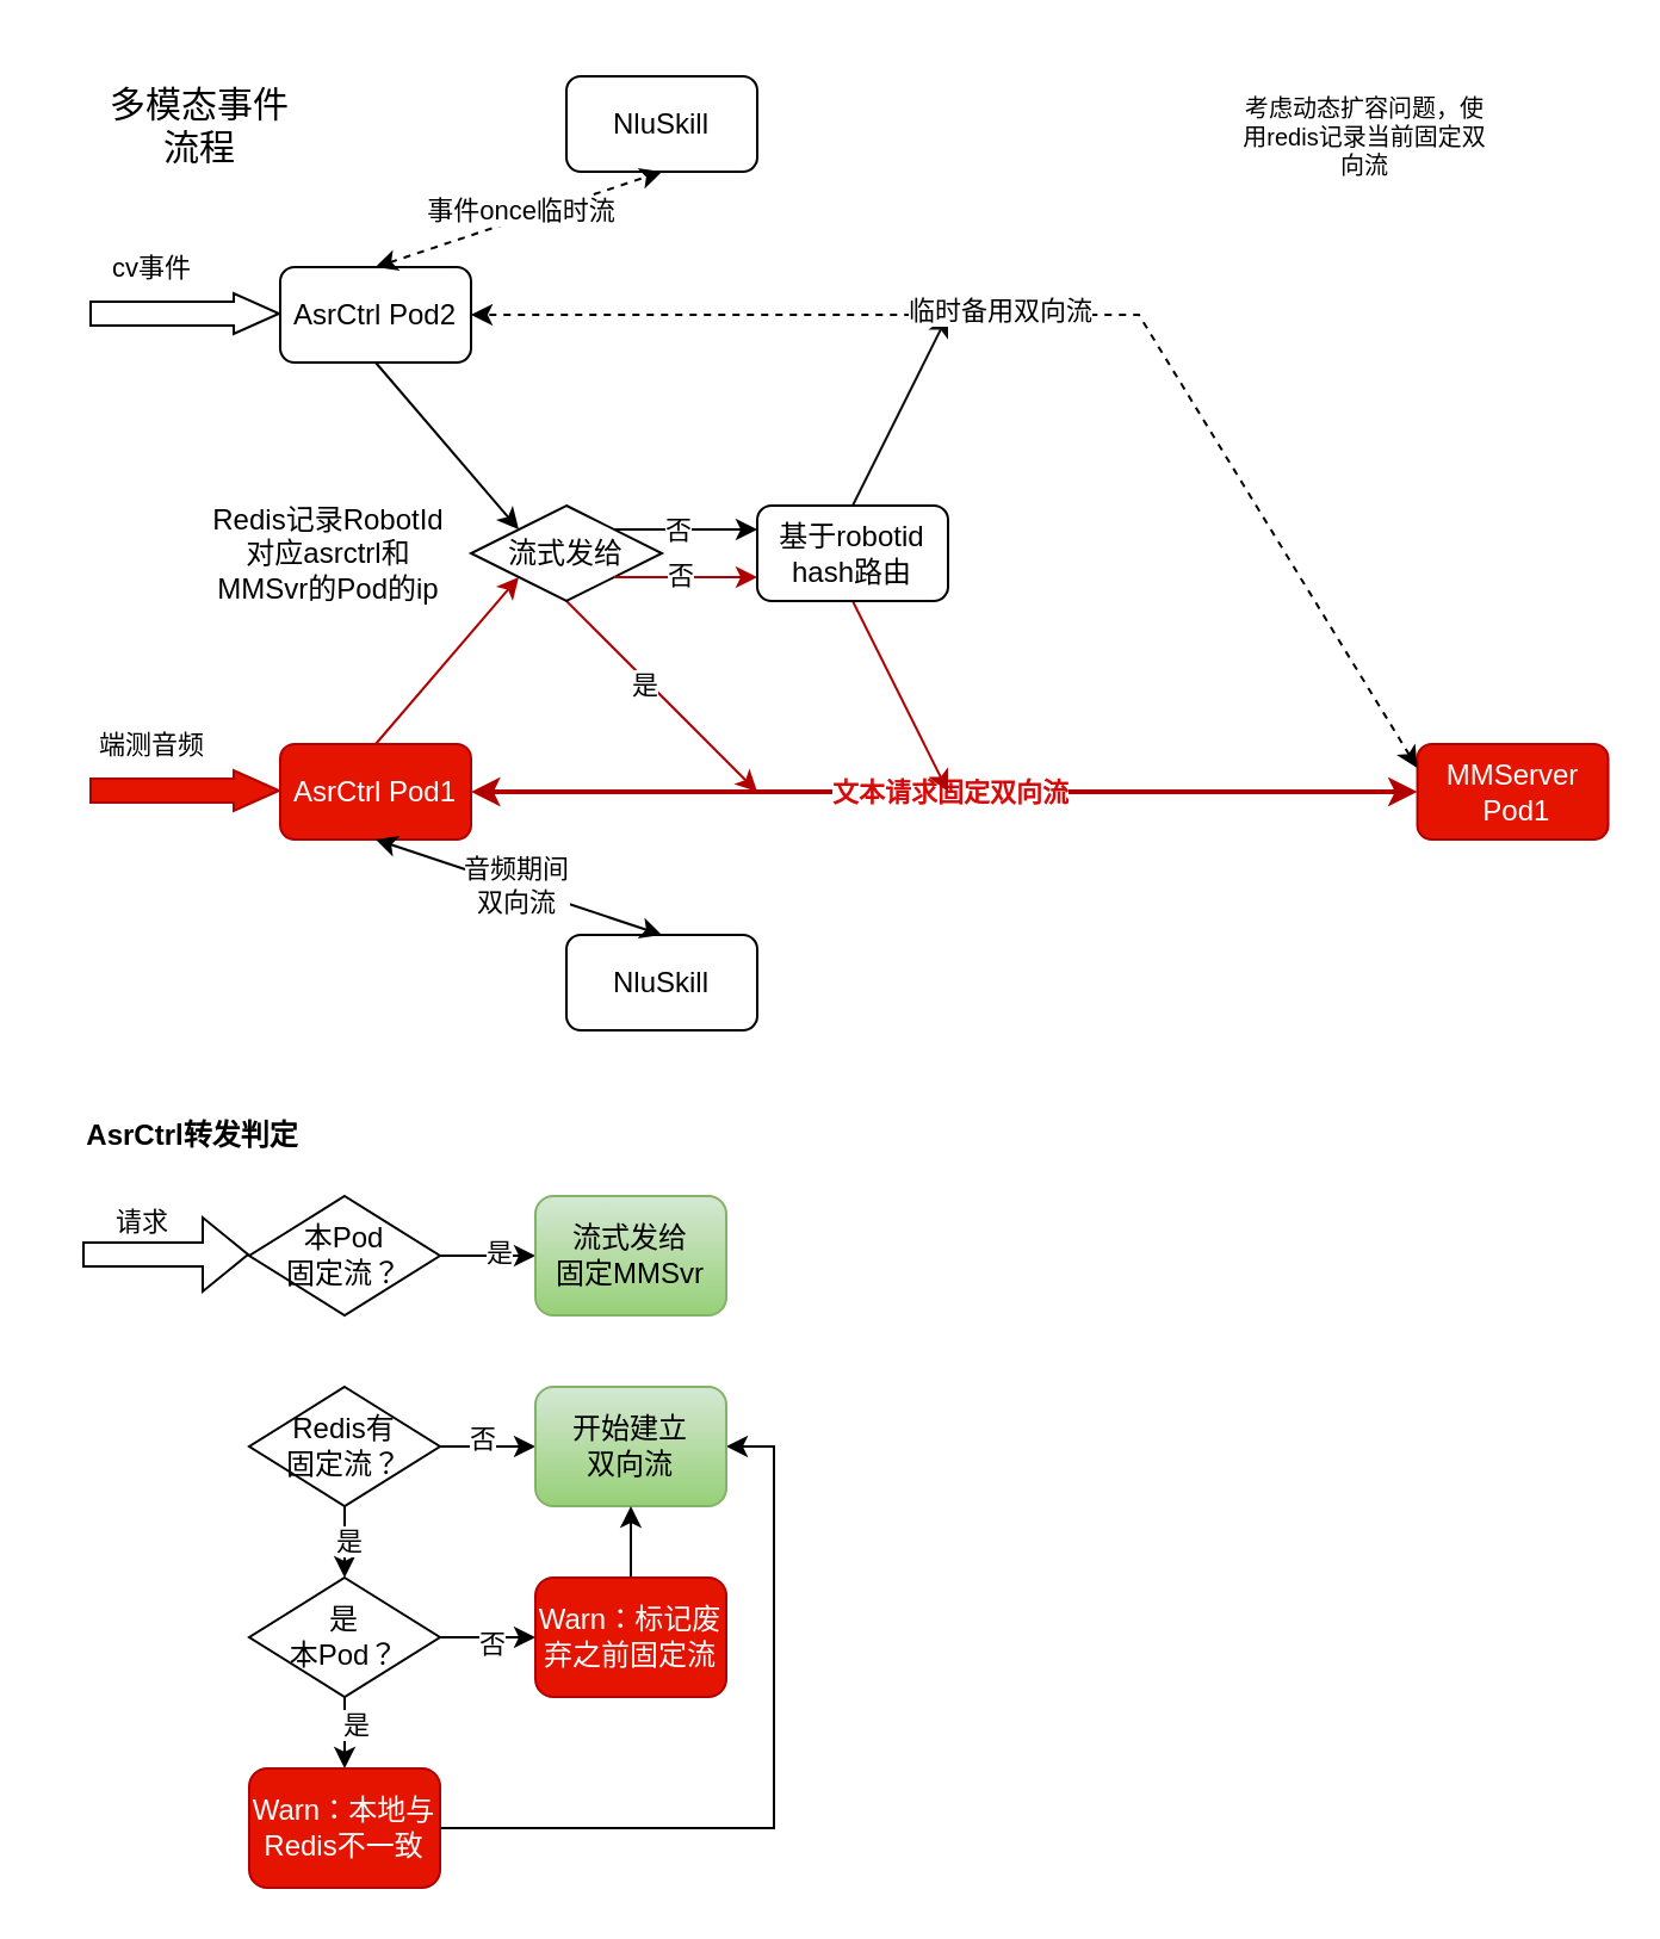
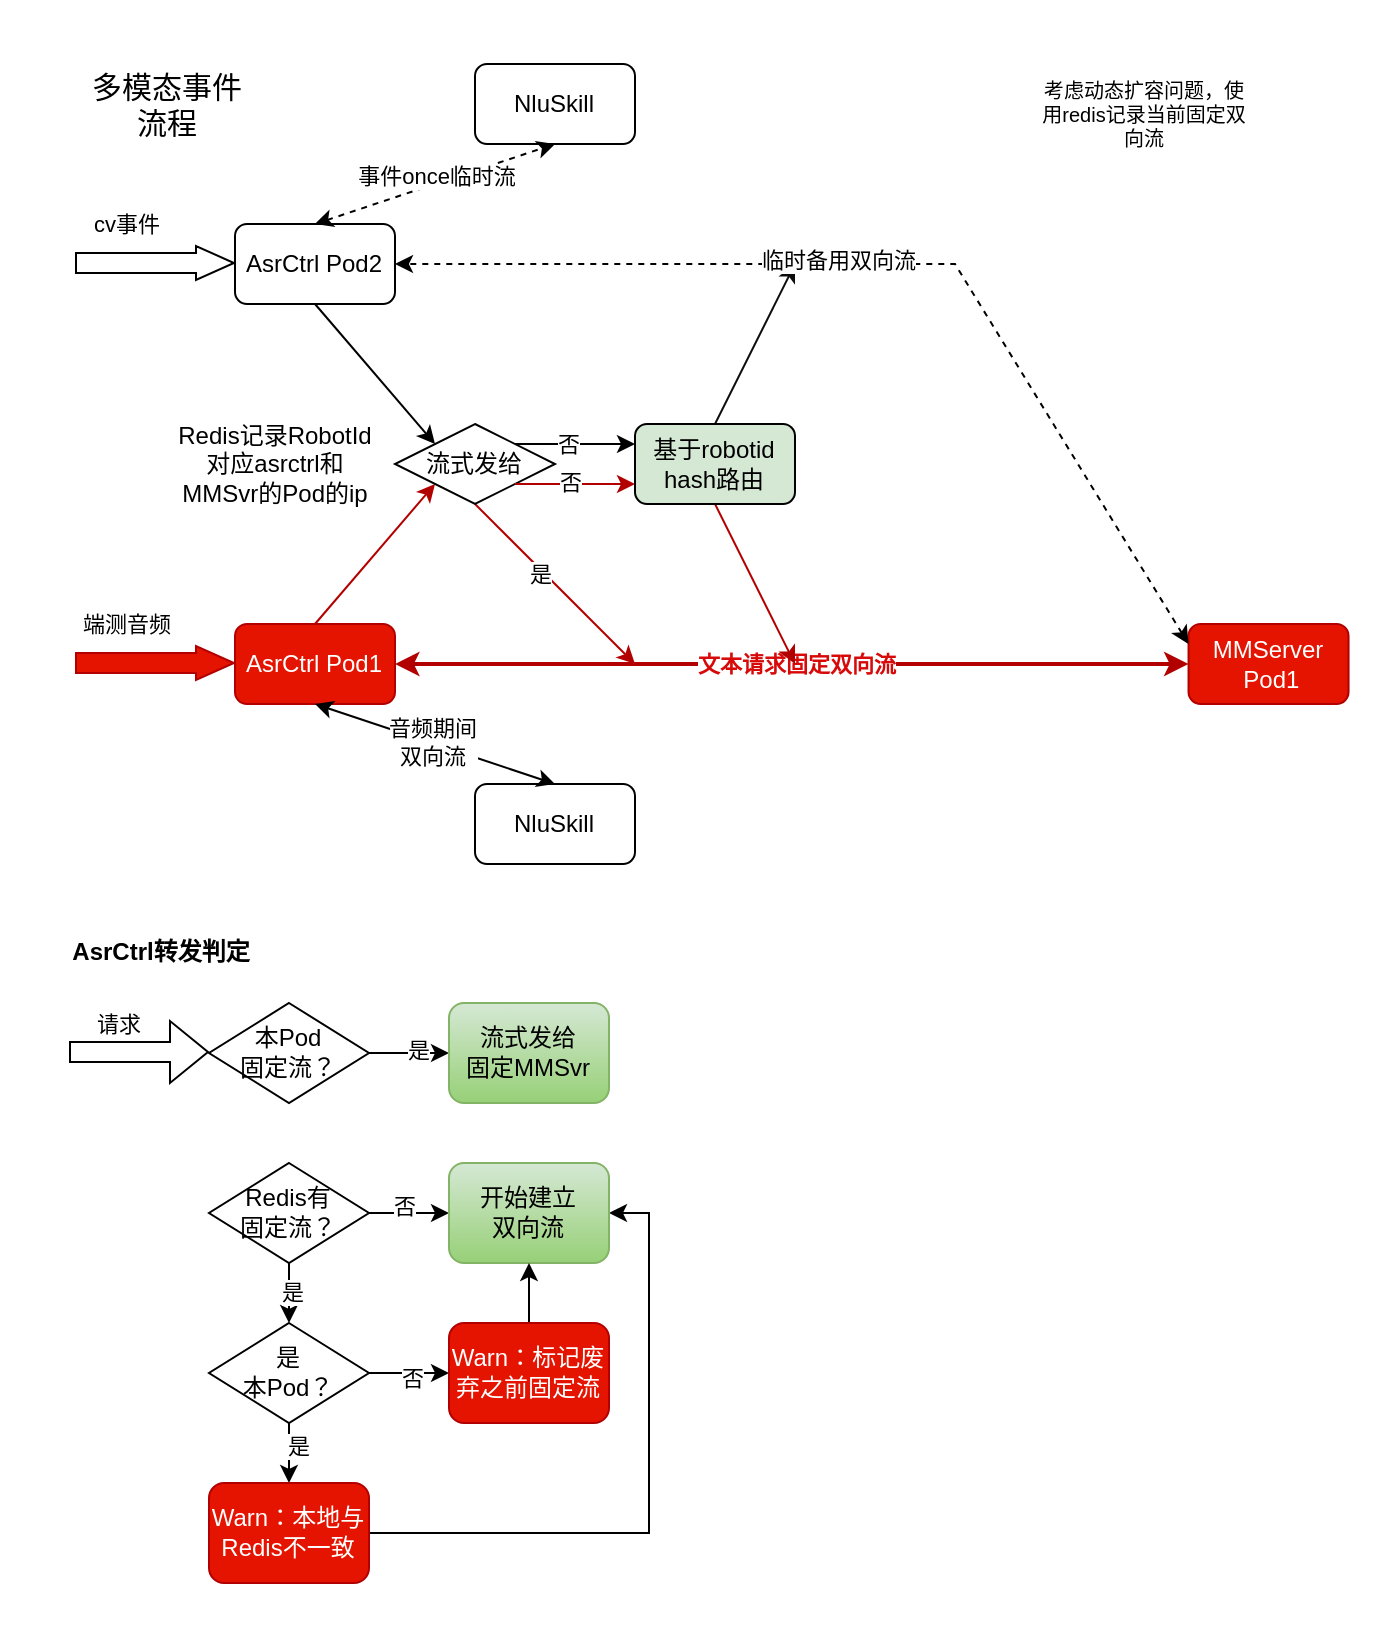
- <mxCell id="52" value="基于robotid hash路由" style="rounded=1;whiteSpace=wrap;html=1;" vertex="1" parent="1"><mxGeometry x="317" y="211.5" width="80" height="40" as="geometry" /></mxCell>
+ <mxCell id="52" value="基于robotid hash路由" style="rounded=1;whiteSpace=wrap;html=1;fillColor=#d5e8d4;" vertex="1" parent="1"><mxGeometry x="317" y="211.5" width="80" height="40" as="geometry" /></mxCell>
